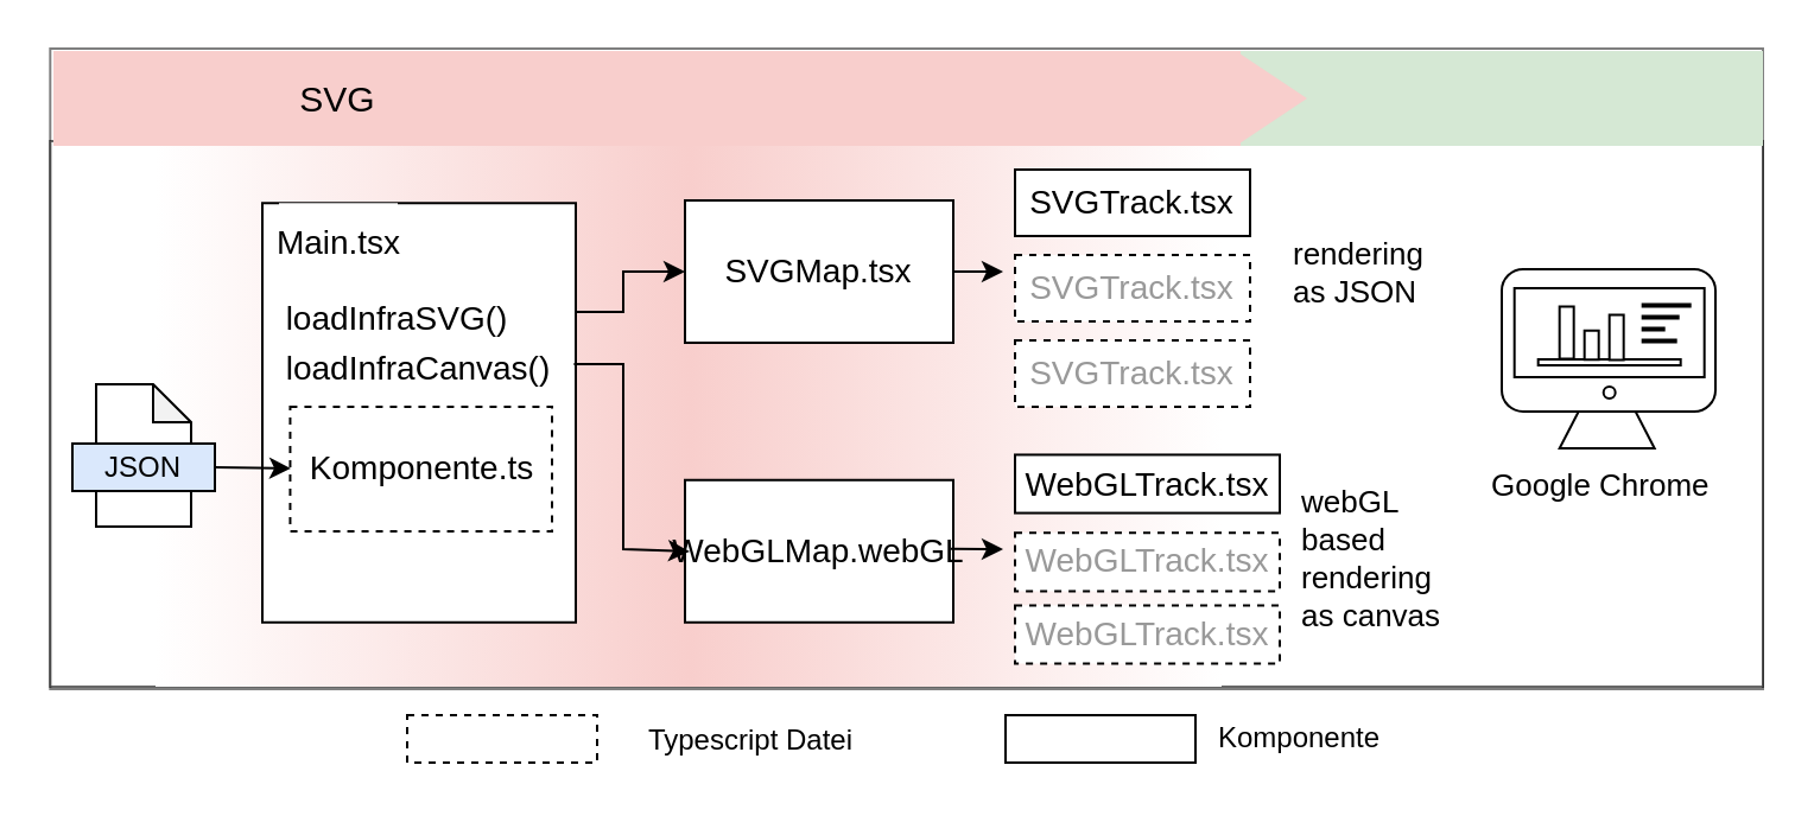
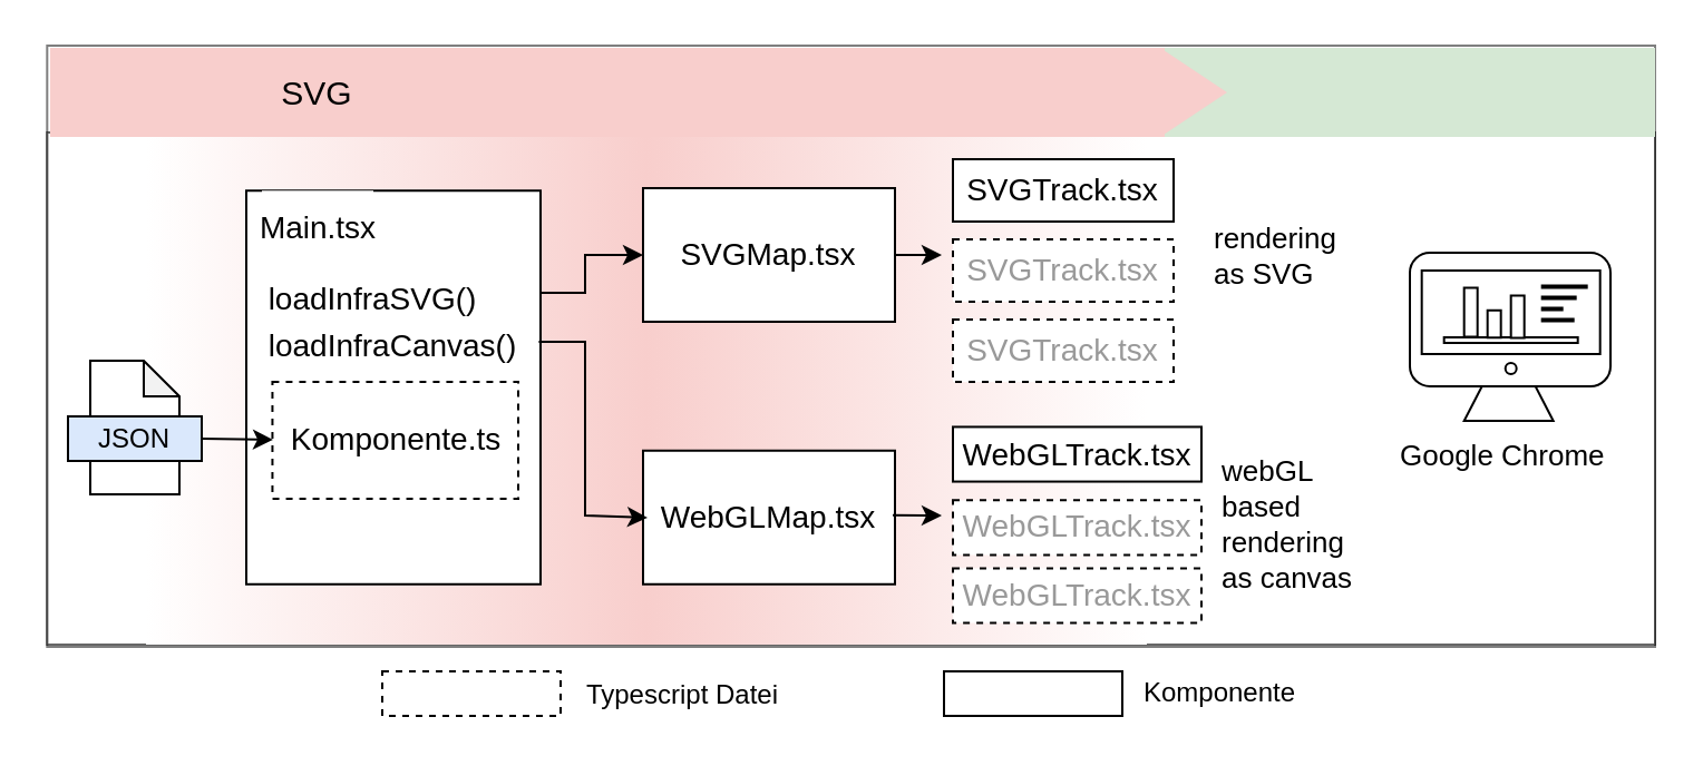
- <mxCell id="44" value="rendering &#10;as JSON" style="text;strokeColor=none;fillColor=none;align=left;verticalAlign=middle;spacingLeft=4;spacingRight=4;overflow=hidden;points=[[0,0.5],[1,0.5]];portConstraint=eastwest;rotatable=0;dashed=1;fontSize=13;" parent="1" vertex="1"><mxGeometry x="538.5" y="93" width="171" height="42" as="geometry" /></mxCell>
+ <mxCell id="44" value="rendering &#10;as SVG" style="text;strokeColor=none;fillColor=none;align=left;verticalAlign=middle;spacingLeft=4;spacingRight=4;overflow=hidden;points=[[0,0.5],[1,0.5]];portConstraint=eastwest;rotatable=0;dashed=1;fontSize=13;" parent="1" vertex="1"><mxGeometry x="538.5" y="93" width="171" height="42" as="geometry" /></mxCell>
- <mxCell id="22" value="&lt;font style=&quot;font-size: 14px&quot;&gt;WebGLMap.webGL&lt;/font&gt;" style="rounded=0;whiteSpace=wrap;html=1;" parent="1" vertex="1"><mxGeometry x="288" y="201.88" width="113" height="60" as="geometry" /></mxCell>
+ <mxCell id="22" value="&lt;font style=&quot;font-size: 14px&quot;&gt;WebGLMap.tsx&lt;/font&gt;" style="rounded=0;whiteSpace=wrap;html=1;" parent="1" vertex="1"><mxGeometry x="288" y="201.88" width="113" height="60" as="geometry" /></mxCell>
- <mxCell id="16" value="Typescript Datei" style="text;html=1;strokeColor=none;fillColor=none;align=center;verticalAlign=middle;whiteSpace=wrap;rounded=0;" parent="1" vertex="1"><mxGeometry x="261" y="302" width="110" height="20" as="geometry" /></mxCell>
+ <mxCell id="16" value="Typescript Datei" style="text;html=1;strokeColor=none;fillColor=none;align=center;verticalAlign=middle;whiteSpace=wrap;rounded=0;" parent="1" vertex="1"><mxGeometry x="251" y="302" width="110" height="20" as="geometry" /></mxCell>
